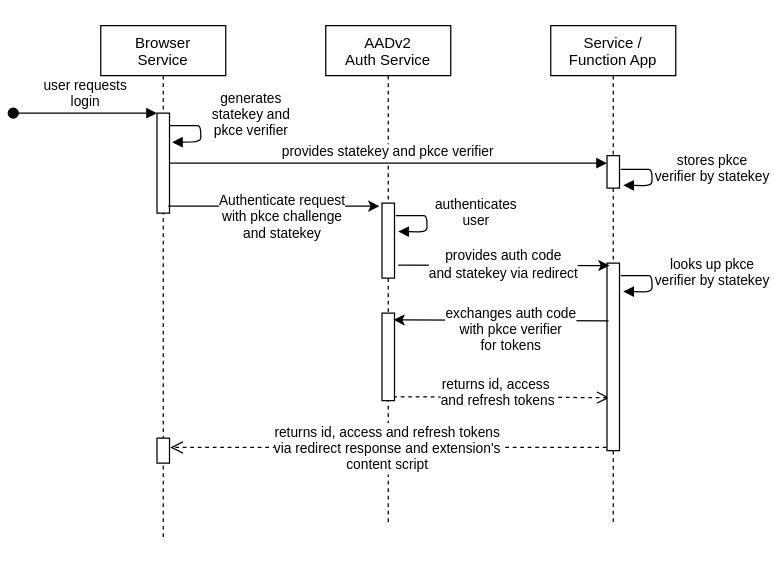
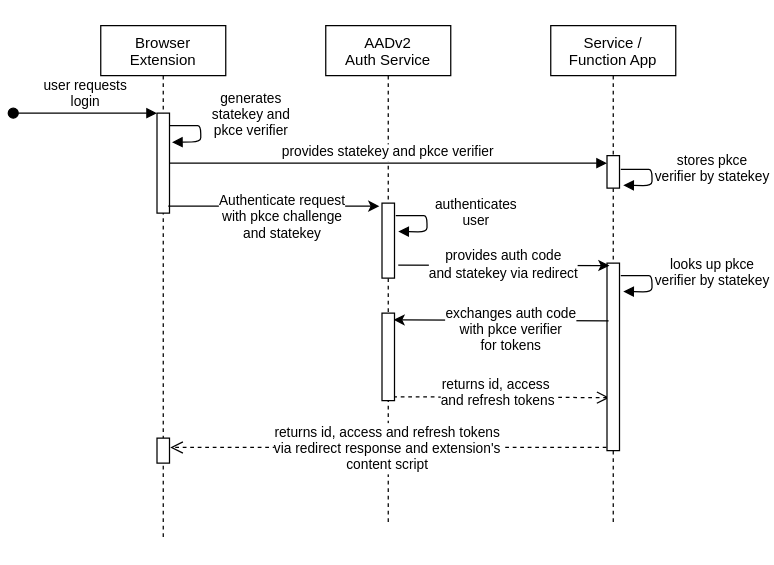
- <mxCell id="2" value="Browser&#10;Service" style="shape=umlLifeline;perimeter=lifelinePerimeter;container=1;collapsible=0;recursiveResize=0;rounded=0;shadow=0;strokeWidth=1;" parent="1" vertex="1"><mxGeometry x="20" y="20" width="100" height="410" as="geometry" /></mxCell>
+ <mxCell id="2" value="Browser&#10;Extension" style="shape=umlLifeline;perimeter=lifelinePerimeter;container=1;collapsible=0;recursiveResize=0;rounded=0;shadow=0;strokeWidth=1;" parent="1" vertex="1"><mxGeometry x="20" y="20" width="100" height="410" as="geometry" /></mxCell>
